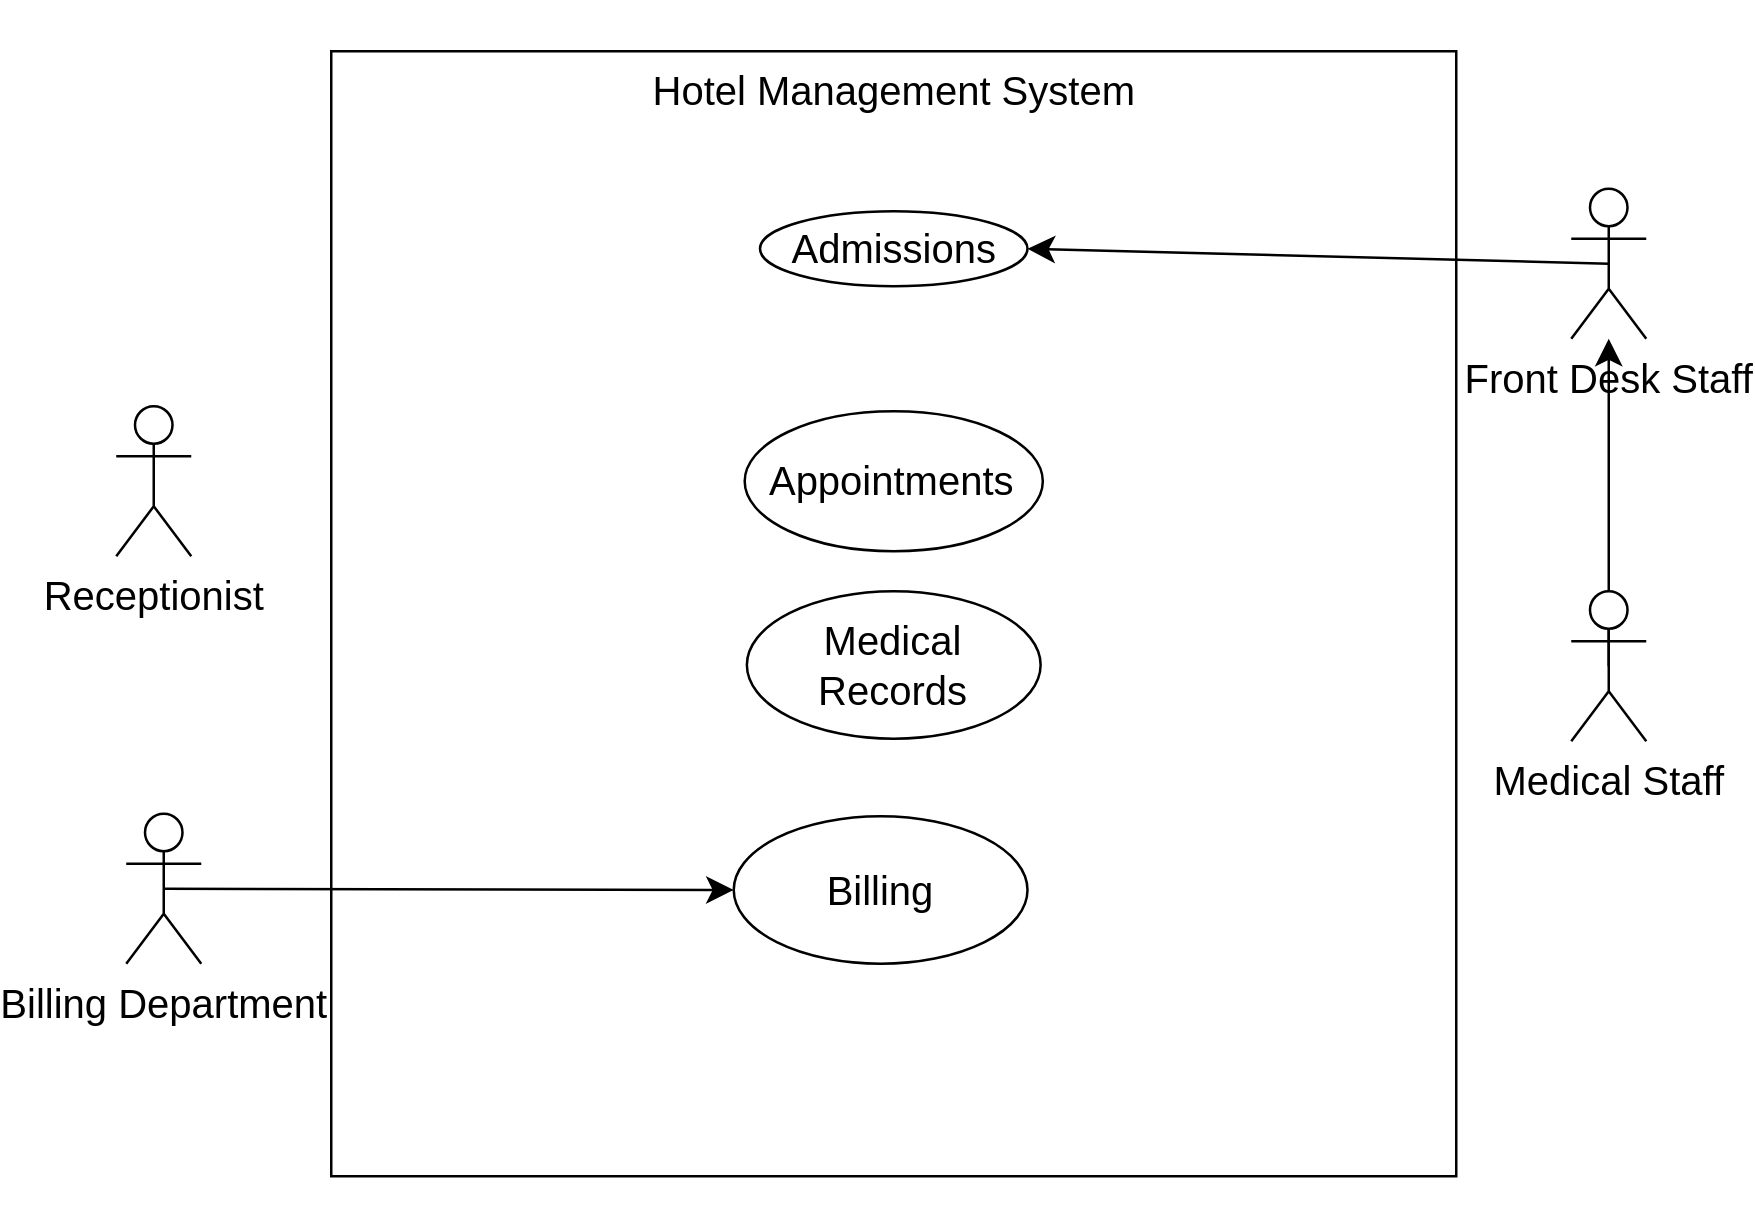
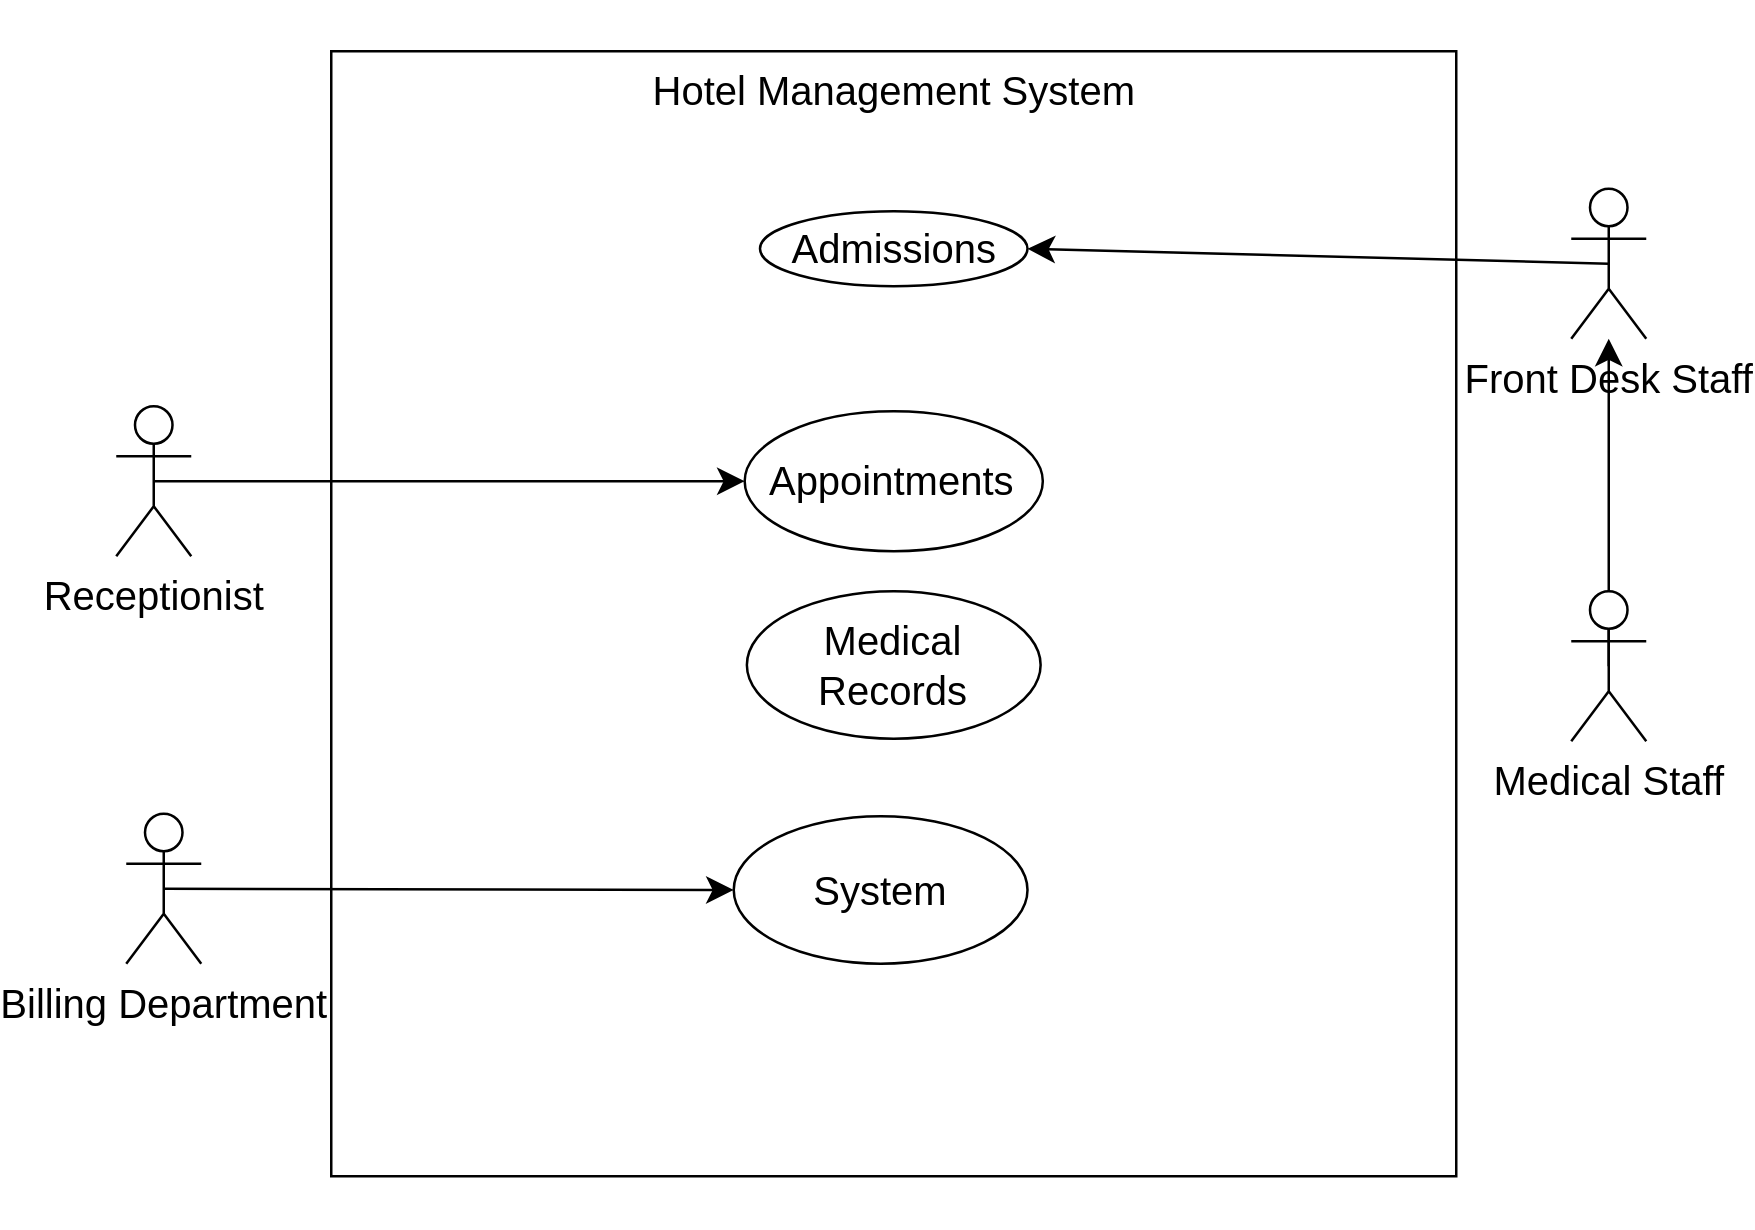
+ <mxCell id="4" style="edgeStyle=none;curved=1;rounded=0;orthogonalLoop=1;jettySize=auto;html=1;exitX=0.5;exitY=0.5;exitDx=0;exitDy=0;exitPerimeter=0;entryX=0;entryY=0.5;entryDx=0;entryDy=0;fontSize=12;startSize=8;endSize=8;" edge="1" parent="1" source="5" target="10"><mxGeometry relative="1" as="geometry" /></mxCell>
- <mxCell id="14" value="Billing" style="ellipse;whiteSpace=wrap;html=1;fontSize=16;" vertex="1" parent="1"><mxGeometry x="267" y="326" width="117.5" height="59" as="geometry" /></mxCell>
+ <mxCell id="14" value="System" style="ellipse;whiteSpace=wrap;html=1;fontSize=16;" vertex="1" parent="1"><mxGeometry x="267" y="326" width="117.5" height="59" as="geometry" /></mxCell>
